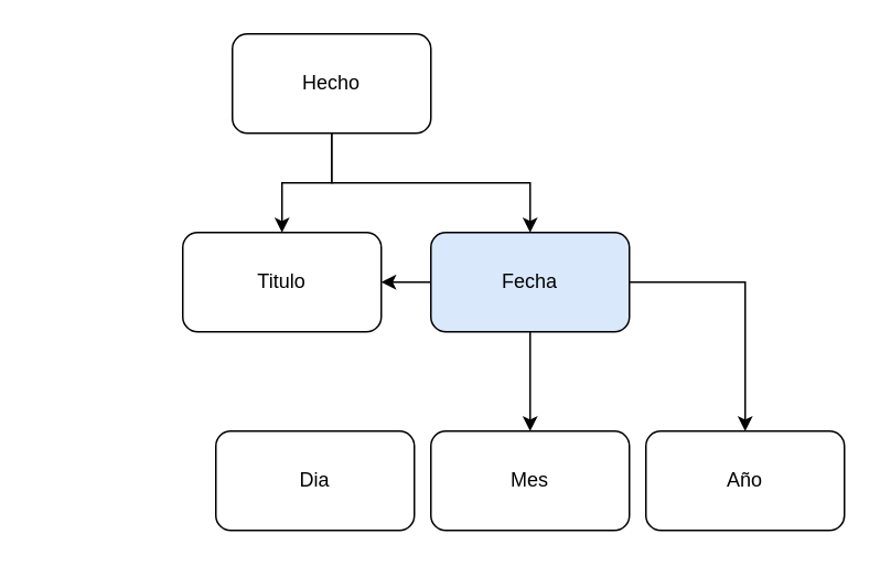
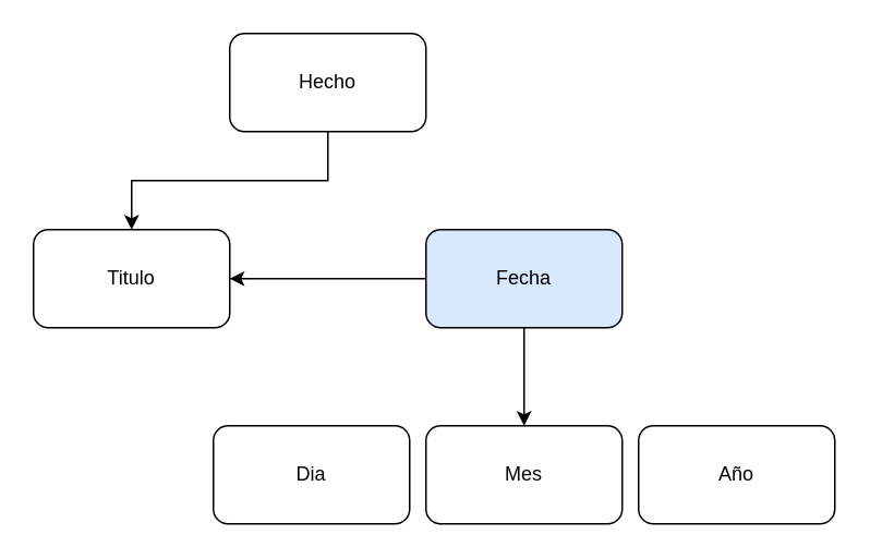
- <mxCell id="2" style="edgeStyle=orthogonalEdgeStyle;rounded=0;orthogonalLoop=1;jettySize=auto;html=1;entryX=0.5;entryY=0;entryDx=0;entryDy=0;" edge="1" parent="1" source="4" target="9"><mxGeometry relative="1" as="geometry" /></mxCell>
- <mxCell id="5" value="Titulo" style="rounded=1;whiteSpace=wrap;html=1;" vertex="1" parent="1"><mxGeometry x="110" y="140" width="120" height="60" as="geometry" /></mxCell>
+ <mxCell id="5" value="Titulo" style="rounded=1;whiteSpace=wrap;html=1;" vertex="1" parent="1"><mxGeometry x="20" y="140" width="120" height="60" as="geometry" /></mxCell>
- <mxCell id="8" style="edgeStyle=orthogonalEdgeStyle;rounded=0;orthogonalLoop=1;jettySize=auto;html=1;" edge="1" parent="1" source="9" target="10"><mxGeometry relative="1" as="geometry" /></mxCell>
